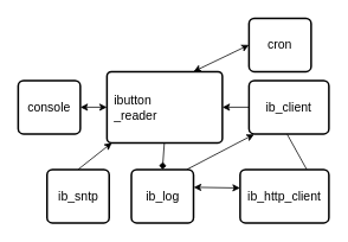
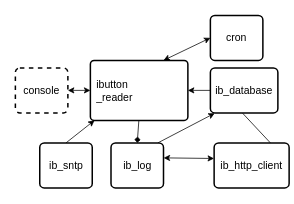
- <mxCell id="5" value="console" style="strokeWidth=2;rounded=1;arcSize=10;whiteSpace=wrap;html=1;align=center;fontSize=14;" parent="1" vertex="1"><mxGeometry x="20" y="90" width="70" height="60" as="geometry" /></mxCell>
+ <mxCell id="5" value="console" style="strokeWidth=2;rounded=1;arcSize=10;whiteSpace=wrap;html=1;align=center;fontSize=14;dashed=1;" parent="1" vertex="1"><mxGeometry x="20" y="90" width="70" height="60" as="geometry" /></mxCell>
- <mxCell id="15" value="ib_client" style="strokeWidth=2;rounded=1;arcSize=10;whiteSpace=wrap;html=1;align=center;fontSize=14;" parent="1" vertex="1"><mxGeometry x="280" y="90" width="90" height="60" as="geometry" /></mxCell>
+ <mxCell id="15" value="ib_database" style="strokeWidth=2;rounded=1;arcSize=10;whiteSpace=wrap;html=1;align=center;fontSize=14;" parent="1" vertex="1"><mxGeometry x="280" y="90" width="90" height="60" as="geometry" /></mxCell>
- <mxCell id="6" value="ib_http_client" style="strokeWidth=2;rounded=1;arcSize=10;whiteSpace=wrap;html=1;align=center;fontSize=14;" parent="1" vertex="1"><mxGeometry x="270" y="190" width="100" height="60" as="geometry" /></mxCell>
+ <mxCell id="6" value="ib_http_client" style="strokeWidth=2;rounded=1;arcSize=10;whiteSpace=wrap;html=1;align=center;fontSize=14;" parent="1" vertex="1"><mxGeometry x="285" y="190" width="100" height="60" as="geometry" /></mxCell>
